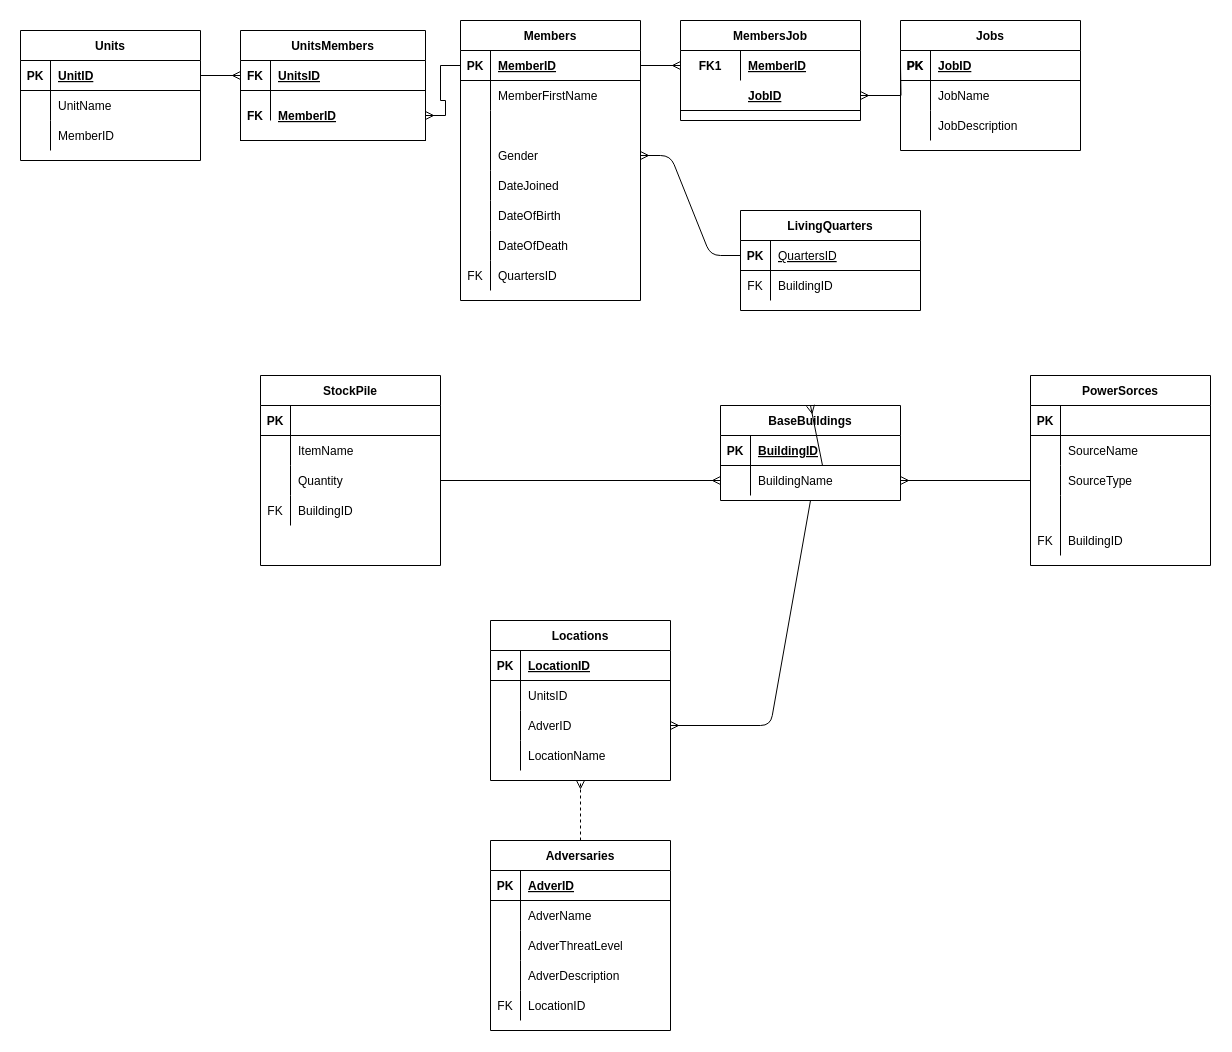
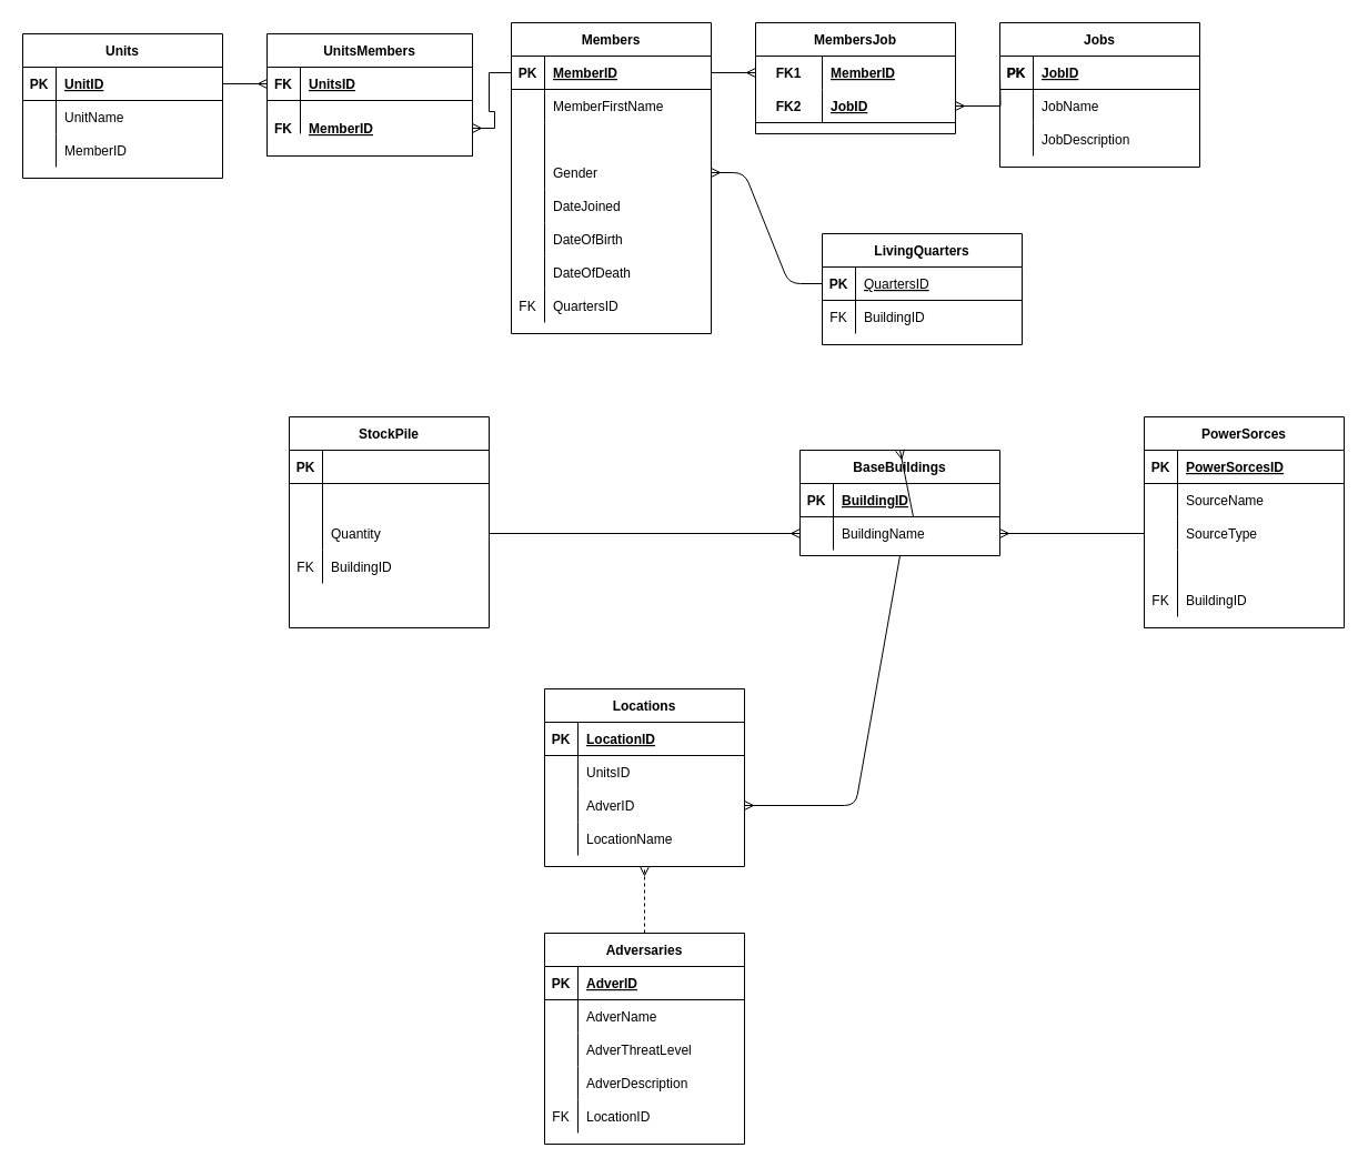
+ <mxCell id="109" value="FK2" style="shape=partialRectangle;connectable=0;fillColor=none;top=0;left=0;bottom=0;right=0;fontStyle=1;overflow=hidden;" parent="108" vertex="1"><mxGeometry width="60" height="30" as="geometry"><mxRectangle width="60" height="30" as="alternateBounds" /></mxGeometry></mxCell>
+ <mxCell id="89" value="PowerSorcesID" style="shape=partialRectangle;connectable=0;fillColor=none;top=0;left=0;bottom=0;right=0;align=left;spacingLeft=6;fontStyle=5;overflow=hidden;" parent="87" vertex="1"><mxGeometry x="30" width="150" height="30" as="geometry"><mxRectangle width="150" height="30" as="alternateBounds" /></mxGeometry></mxCell>
- <mxCell id="54" value="ItemName" style="shape=partialRectangle;connectable=0;fillColor=none;top=0;left=0;bottom=0;right=0;align=left;spacingLeft=6;overflow=hidden;" parent="52" vertex="1"><mxGeometry x="30" width="150" height="30" as="geometry"><mxRectangle width="150" height="30" as="alternateBounds" /></mxGeometry></mxCell>
